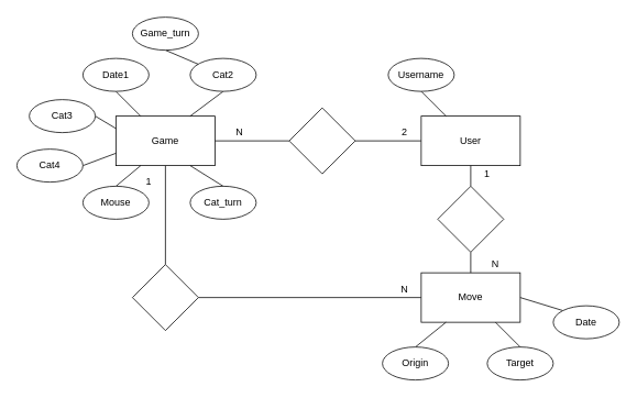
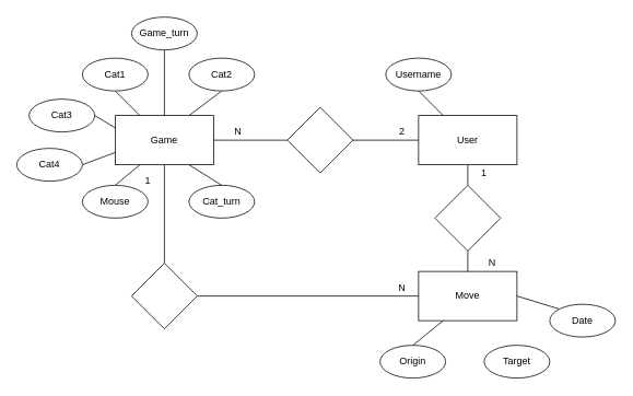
- <mxCell id="34" style="edgeStyle=none;rounded=0;orthogonalLoop=1;jettySize=auto;html=1;exitX=0.5;exitY=1;exitDx=0;exitDy=0;startArrow=none;startFill=0;endArrow=none;endFill=0;" edge="1" parent="1" source="35" target="25"><mxGeometry relative="1" as="geometry" /></mxCell>
+ <mxCell id="34" style="edgeStyle=none;rounded=0;orthogonalLoop=1;jettySize=auto;html=1;exitX=0.5;exitY=1;exitDx=0;exitDy=0;entryX=0.5;entryY=0;entryDx=0;entryDy=0;startArrow=none;startFill=0;endArrow=none;endFill=0;" edge="1" parent="1" source="35" target="5"><mxGeometry relative="1" as="geometry" /></mxCell>
- <mxCell id="23" value="Date1" style="ellipse;whiteSpace=wrap;html=1;" vertex="1" parent="1"><mxGeometry x="100" y="70" width="80" height="40" as="geometry" /></mxCell>
+ <mxCell id="23" value="Cat1" style="ellipse;whiteSpace=wrap;html=1;" vertex="1" parent="1"><mxGeometry x="100" y="70" width="80" height="40" as="geometry" /></mxCell>
- <mxCell id="18" style="edgeStyle=none;rounded=0;orthogonalLoop=1;jettySize=auto;html=1;exitX=0.5;exitY=0;exitDx=0;exitDy=0;entryX=0.75;entryY=1;entryDx=0;entryDy=0;startArrow=none;startFill=0;endArrow=none;endFill=0;" edge="1" parent="1" source="19" target="9"><mxGeometry relative="1" as="geometry" /></mxCell>
